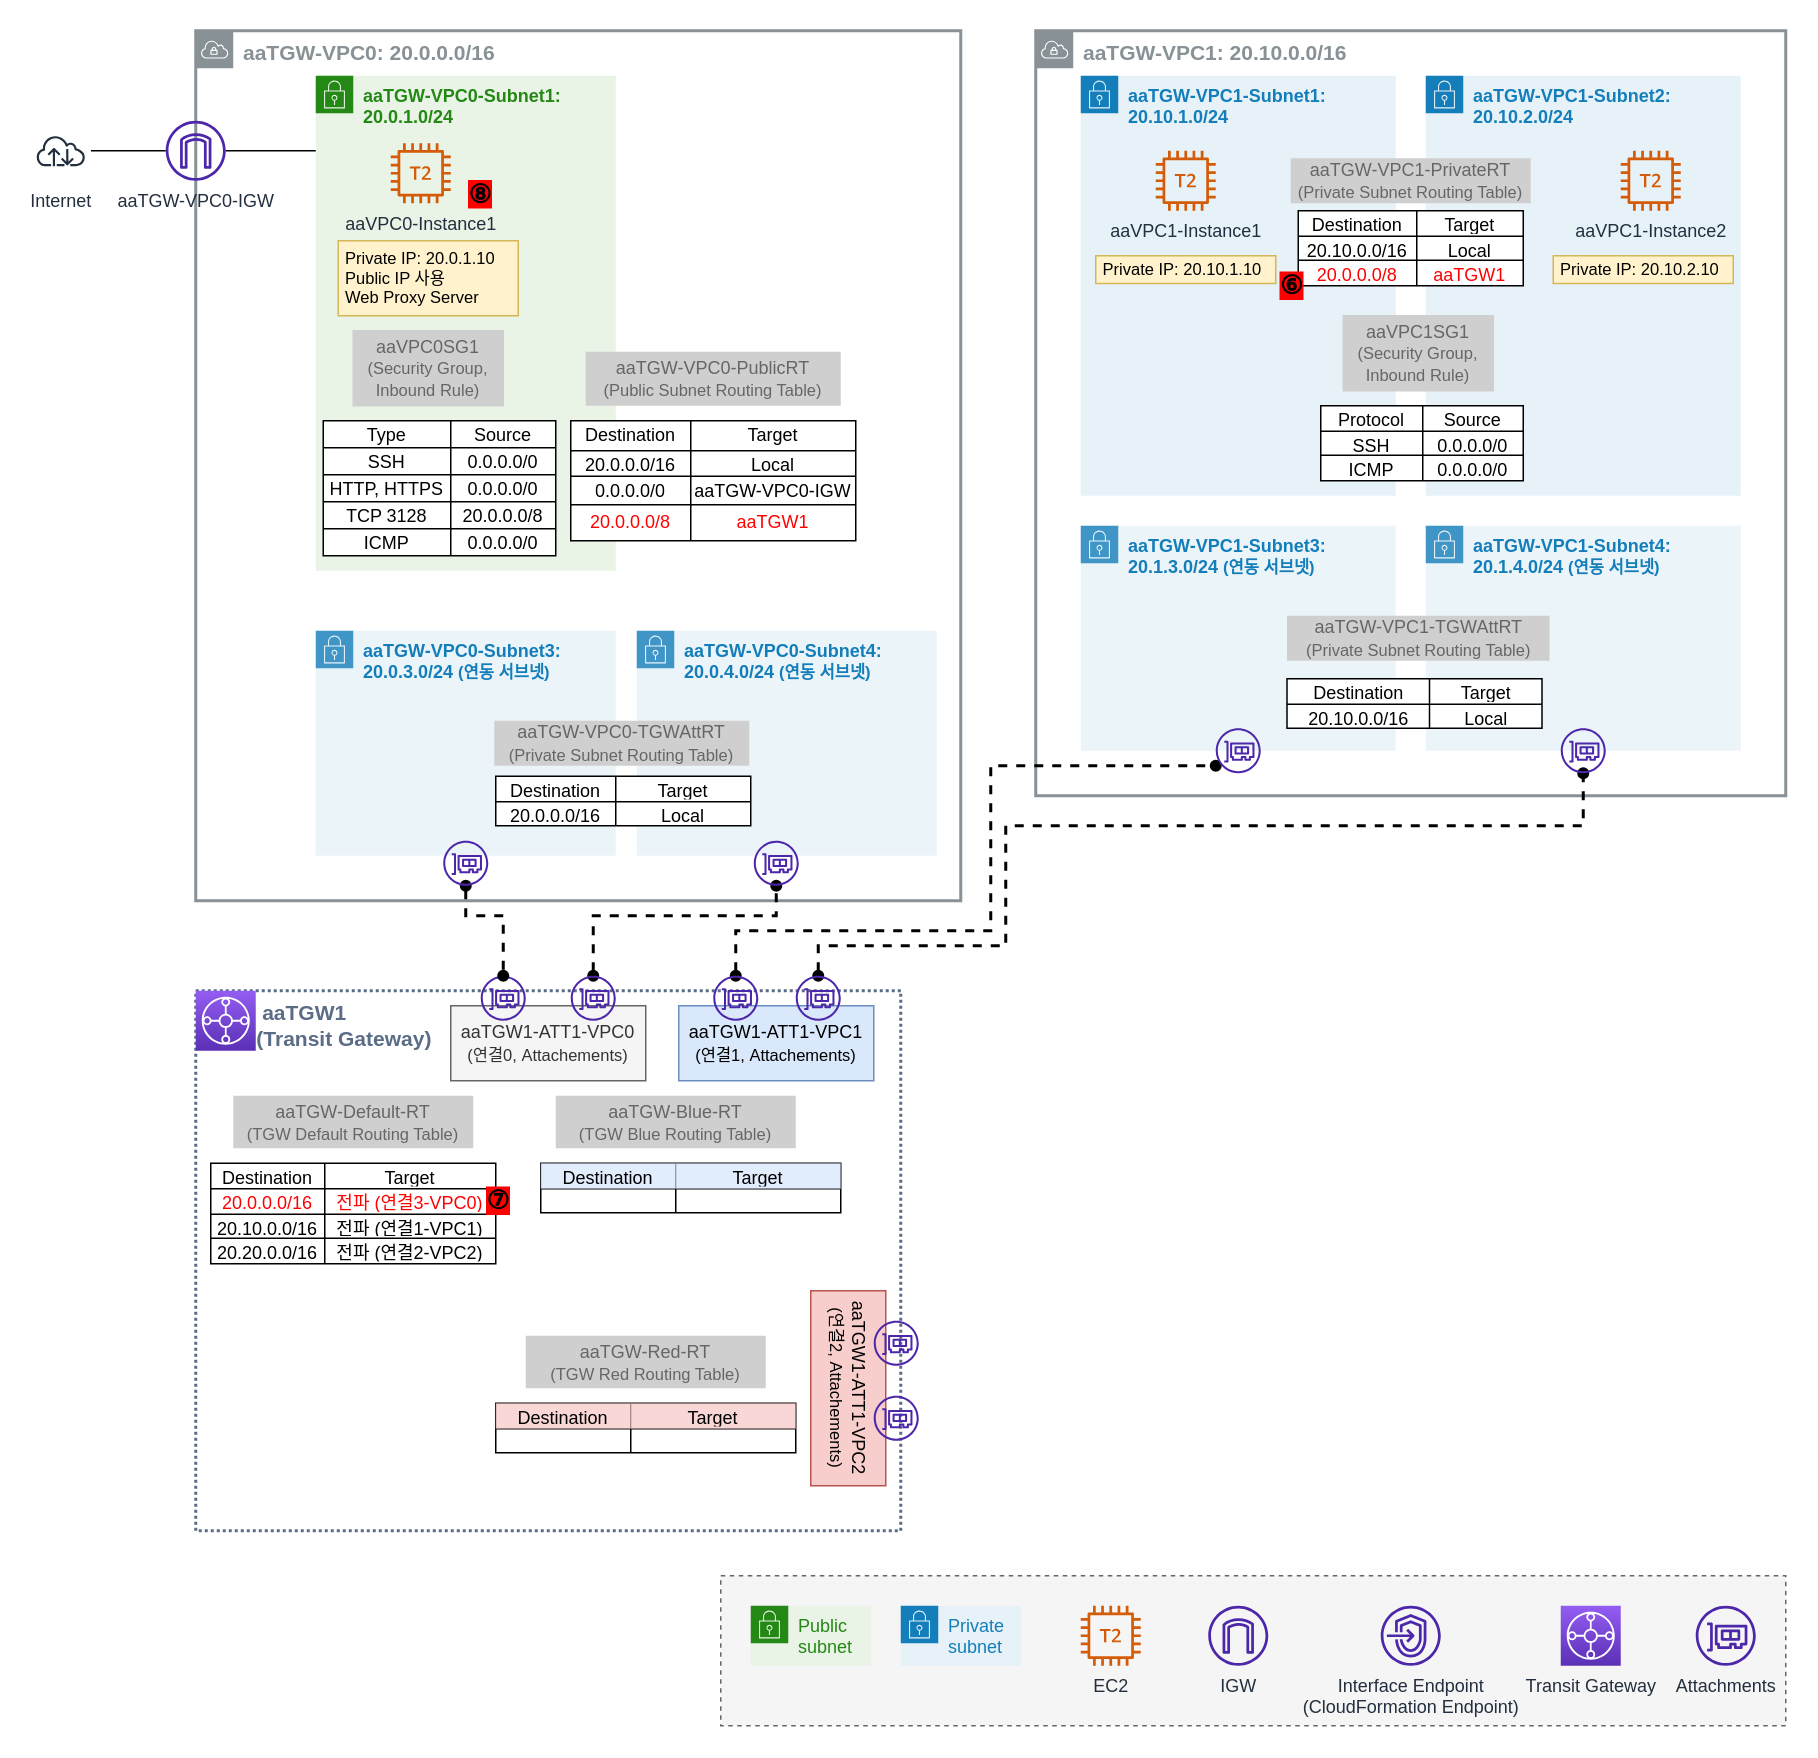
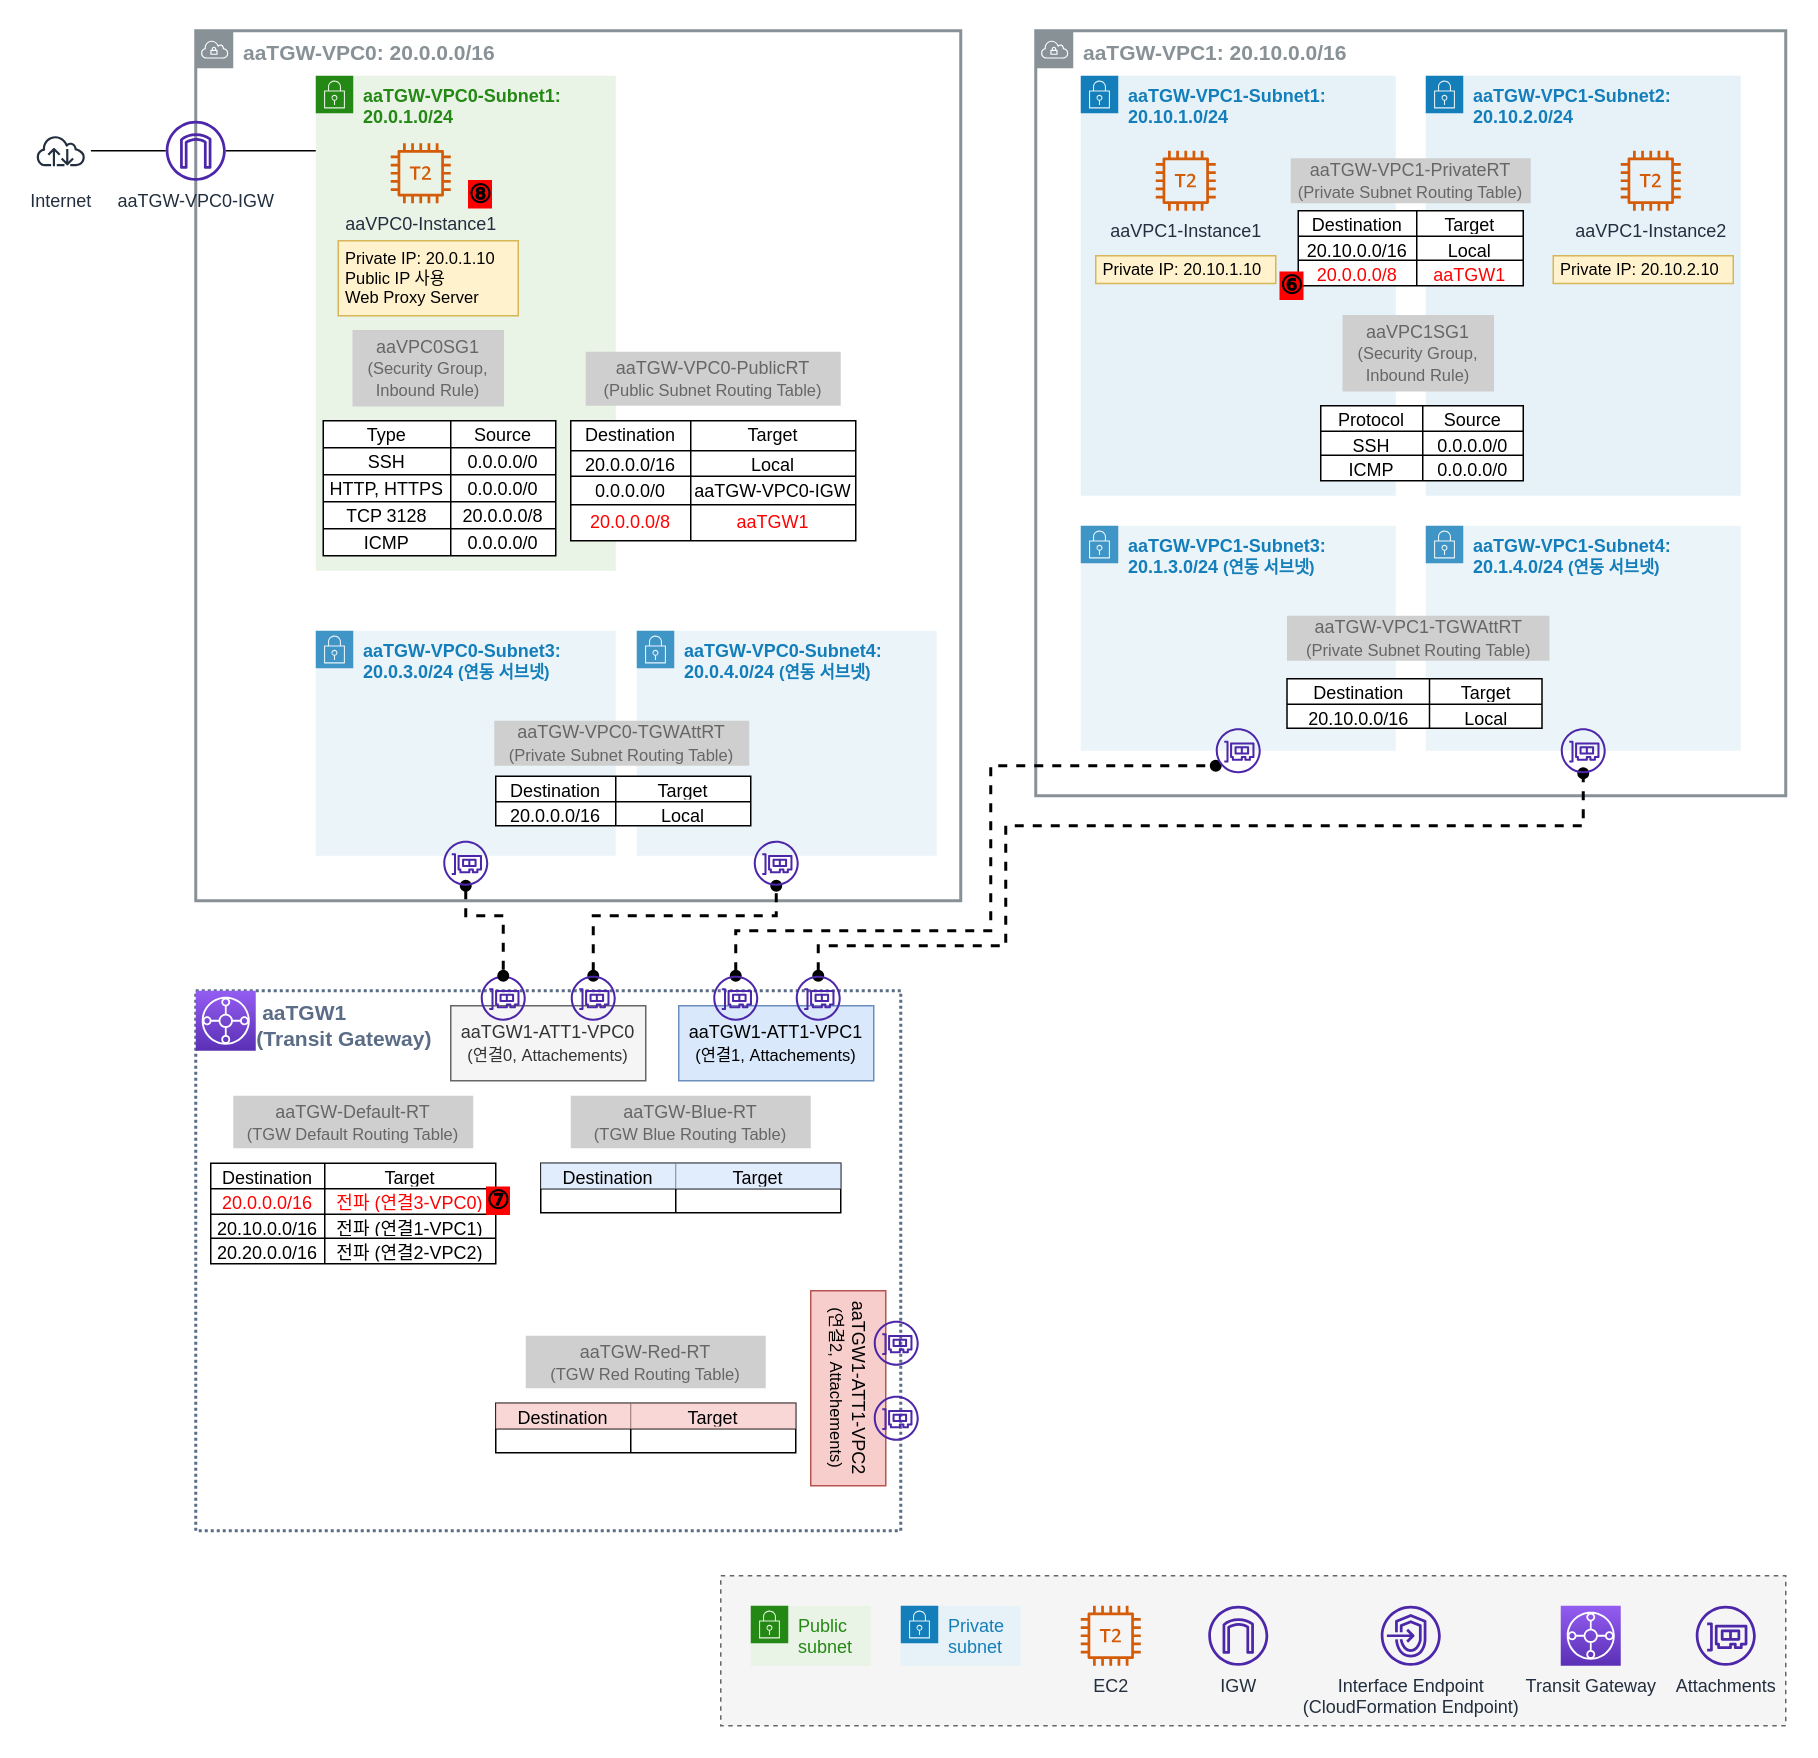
- <mxCell id="106" value="aaTGW-Blue-RT&lt;br&gt;&lt;font style=&quot;font-size: 11px;&quot;&gt;(TGW Blue Routing Table)&lt;/font&gt;" style="text;html=1;strokeColor=none;fillColor=#CFCFCF;align=center;verticalAlign=middle;whiteSpace=wrap;rounded=0;fontColor=#666666;" parent="1" vertex="1"><mxGeometry x="370" y="730" width="160" height="35" as="geometry" /></mxCell>
+ <mxCell id="106" value="aaTGW-Blue-RT&lt;br&gt;&lt;font style=&quot;font-size: 11px;&quot;&gt;(TGW Blue Routing Table)&lt;/font&gt;" style="text;html=1;strokeColor=none;fillColor=#CFCFCF;align=center;verticalAlign=middle;whiteSpace=wrap;rounded=0;fontColor=#666666;" parent="1" vertex="1"><mxGeometry x="380" y="730" width="160" height="35" as="geometry" /></mxCell>
